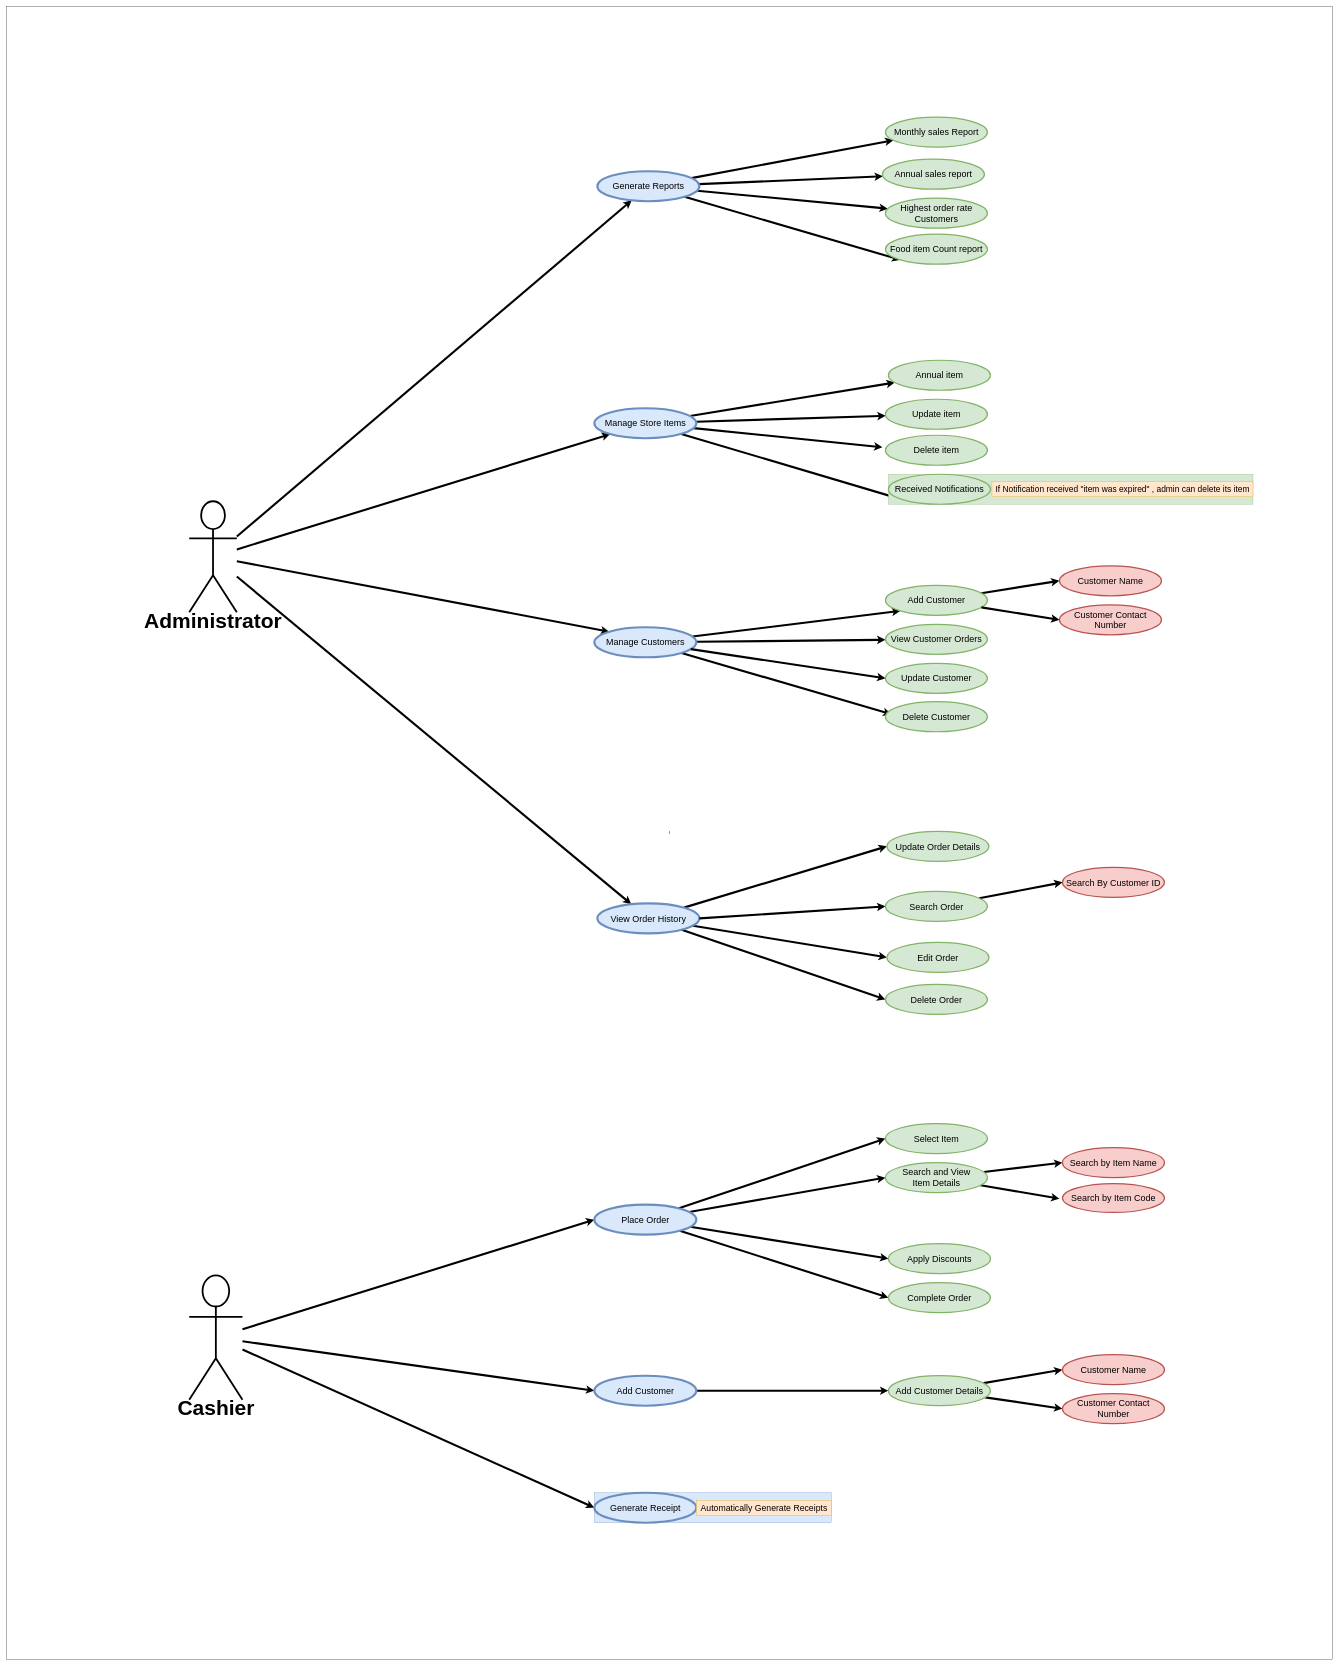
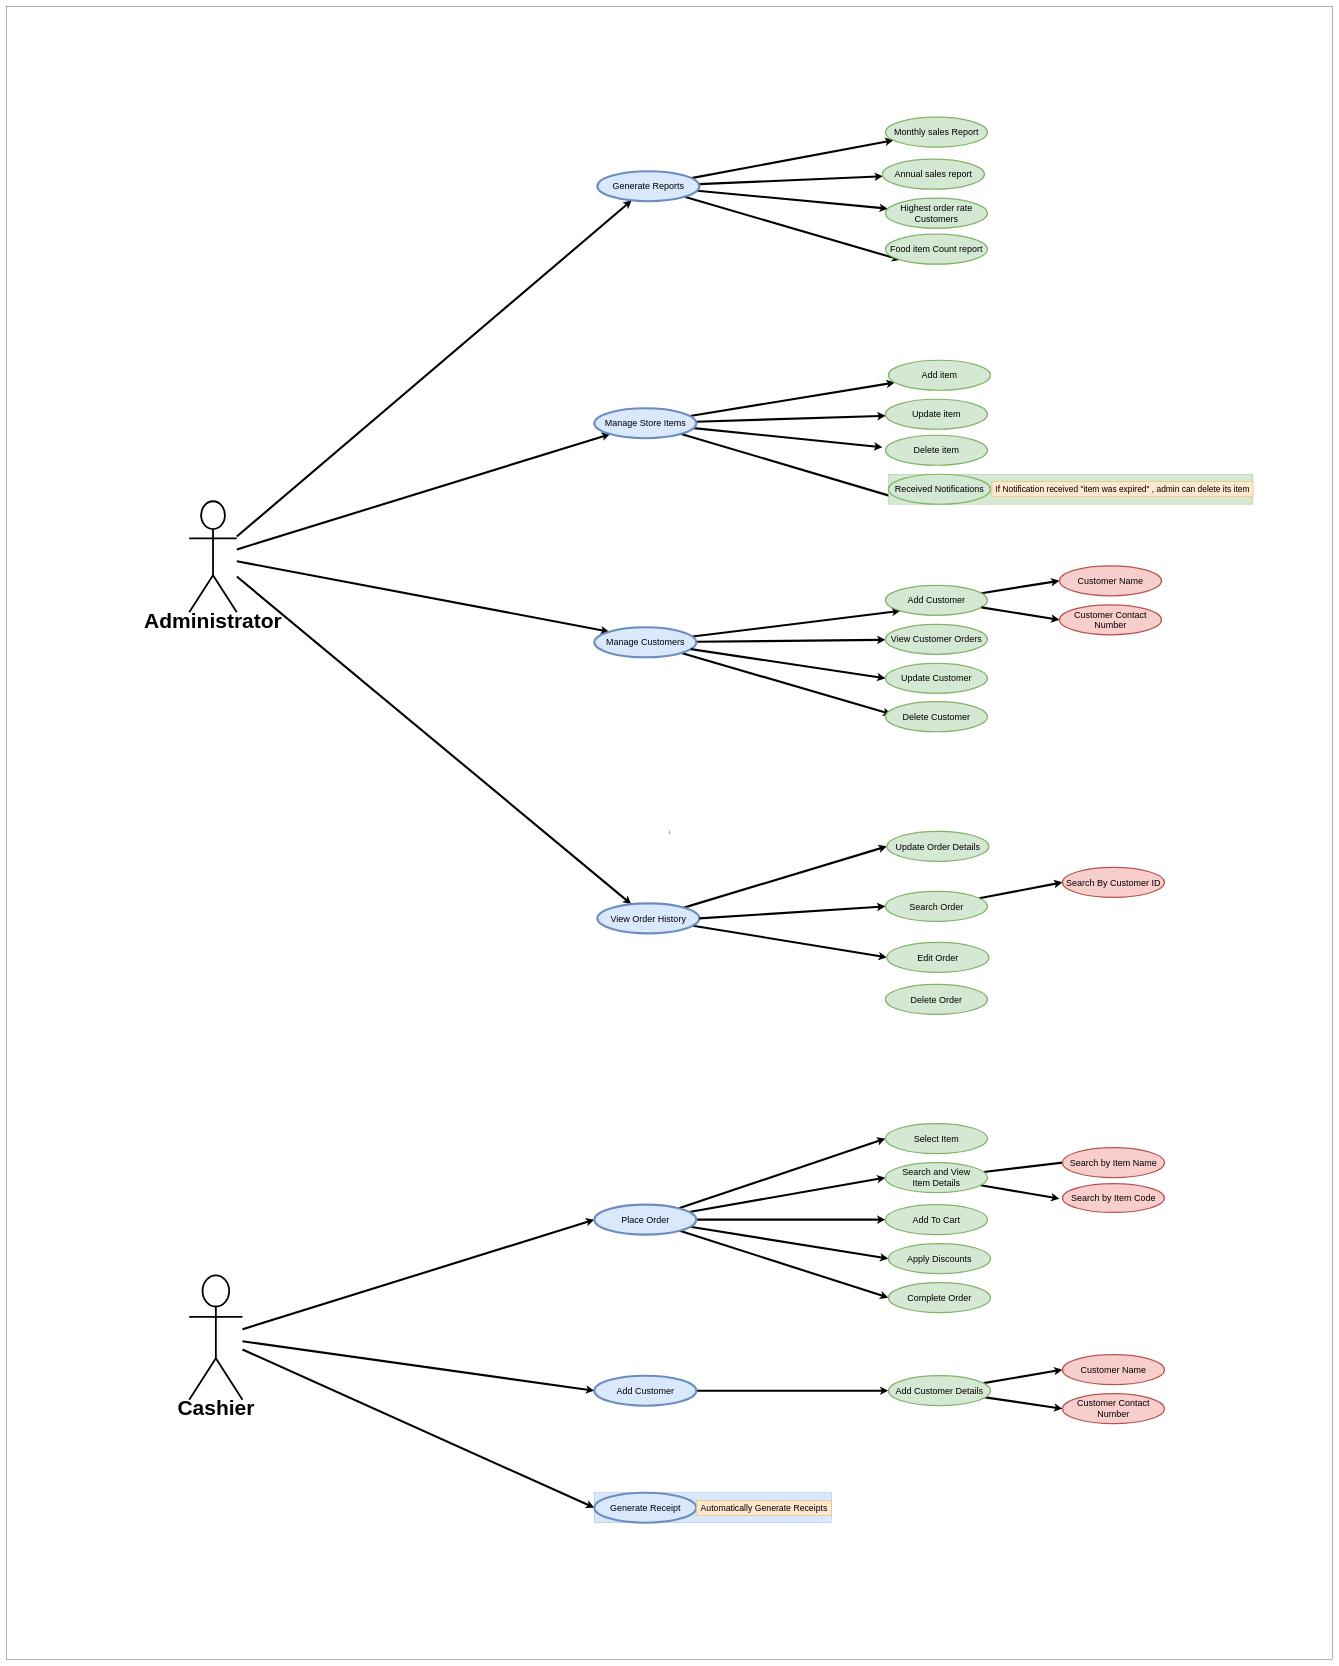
- <mxCell id="30" value="&lt;font style=&quot;font-size: 30px;&quot;&gt;Annual item&lt;/font&gt;" style="ellipse;whiteSpace=wrap;html=1;strokeWidth=4;fillColor=#d5e8d4;strokeColor=#82b366;" vertex="1" parent="1"><mxGeometry x="2960" y="1200" width="340" height="100" as="geometry" /></mxCell>
+ <mxCell id="30" value="&lt;font style=&quot;font-size: 30px;&quot;&gt;Add item&lt;/font&gt;" style="ellipse;whiteSpace=wrap;html=1;strokeWidth=4;fillColor=#d5e8d4;strokeColor=#82b366;" vertex="1" parent="1"><mxGeometry x="2960" y="1200" width="340" height="100" as="geometry" /></mxCell>
- <mxCell id="24" style="edgeStyle=none;rounded=0;orthogonalLoop=1;jettySize=auto;html=1;entryX=0;entryY=0.5;entryDx=0;entryDy=0;strokeWidth=7;" edge="1" parent="1" source="25" target="44"><mxGeometry relative="1" as="geometry" /></mxCell>
- <mxCell id="61" style="edgeStyle=none;rounded=0;orthogonalLoop=1;jettySize=auto;html=1;entryX=0;entryY=0.5;entryDx=0;entryDy=0;strokeWidth=7;" edge="1" parent="1" source="63" target="74"><mxGeometry relative="1" as="geometry" /></mxCell>
+ <mxCell id="61" style="edgeStyle=none;rounded=0;orthogonalLoop=1;jettySize=auto;html=1;entryX=0;entryY=0.5;entryDx=0;entryDy=0;strokeWidth=7;endArrow=none;" edge="1" parent="1" source="63" target="74"><mxGeometry relative="1" as="geometry" /></mxCell>
+ <mxCell id="54" style="edgeStyle=none;rounded=0;orthogonalLoop=1;jettySize=auto;html=1;entryX=0;entryY=0.5;entryDx=0;entryDy=0;strokeWidth=7;" edge="1" parent="1" source="57" target="64"><mxGeometry relative="1" as="geometry" /></mxCell>
+ <mxCell id="64" value="&lt;span style=&quot;font-size: 30px;&quot;&gt;Add To Cart&lt;/span&gt;" style="ellipse;whiteSpace=wrap;html=1;strokeWidth=4;fillColor=#d5e8d4;strokeColor=#82b366;" vertex="1" parent="1"><mxGeometry x="2950" y="4014" width="340" height="100" as="geometry" /></mxCell>
